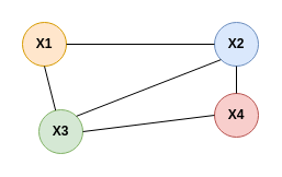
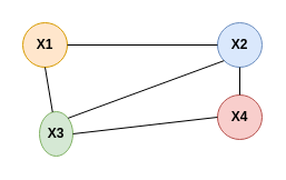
- <mxCell id="4" value="X3" style="ellipse;whiteSpace=wrap;html=1;aspect=fixed;fillColor=#d5e8d4;strokeColor=#82b366;fontStyle=1" vertex="1" parent="1"><mxGeometry x="35" y="100" width="40" height="40" as="geometry" /></mxCell>
+ <mxCell id="4" value="X3" style="ellipse;whiteSpace=wrap;html=1;aspect=fixed;fillColor=#d5e8d4;strokeColor=#82b366;fontStyle=1" vertex="1" parent="1"><mxGeometry x="35" y="100" width="30" height="40" as="geometry" /></mxCell>
